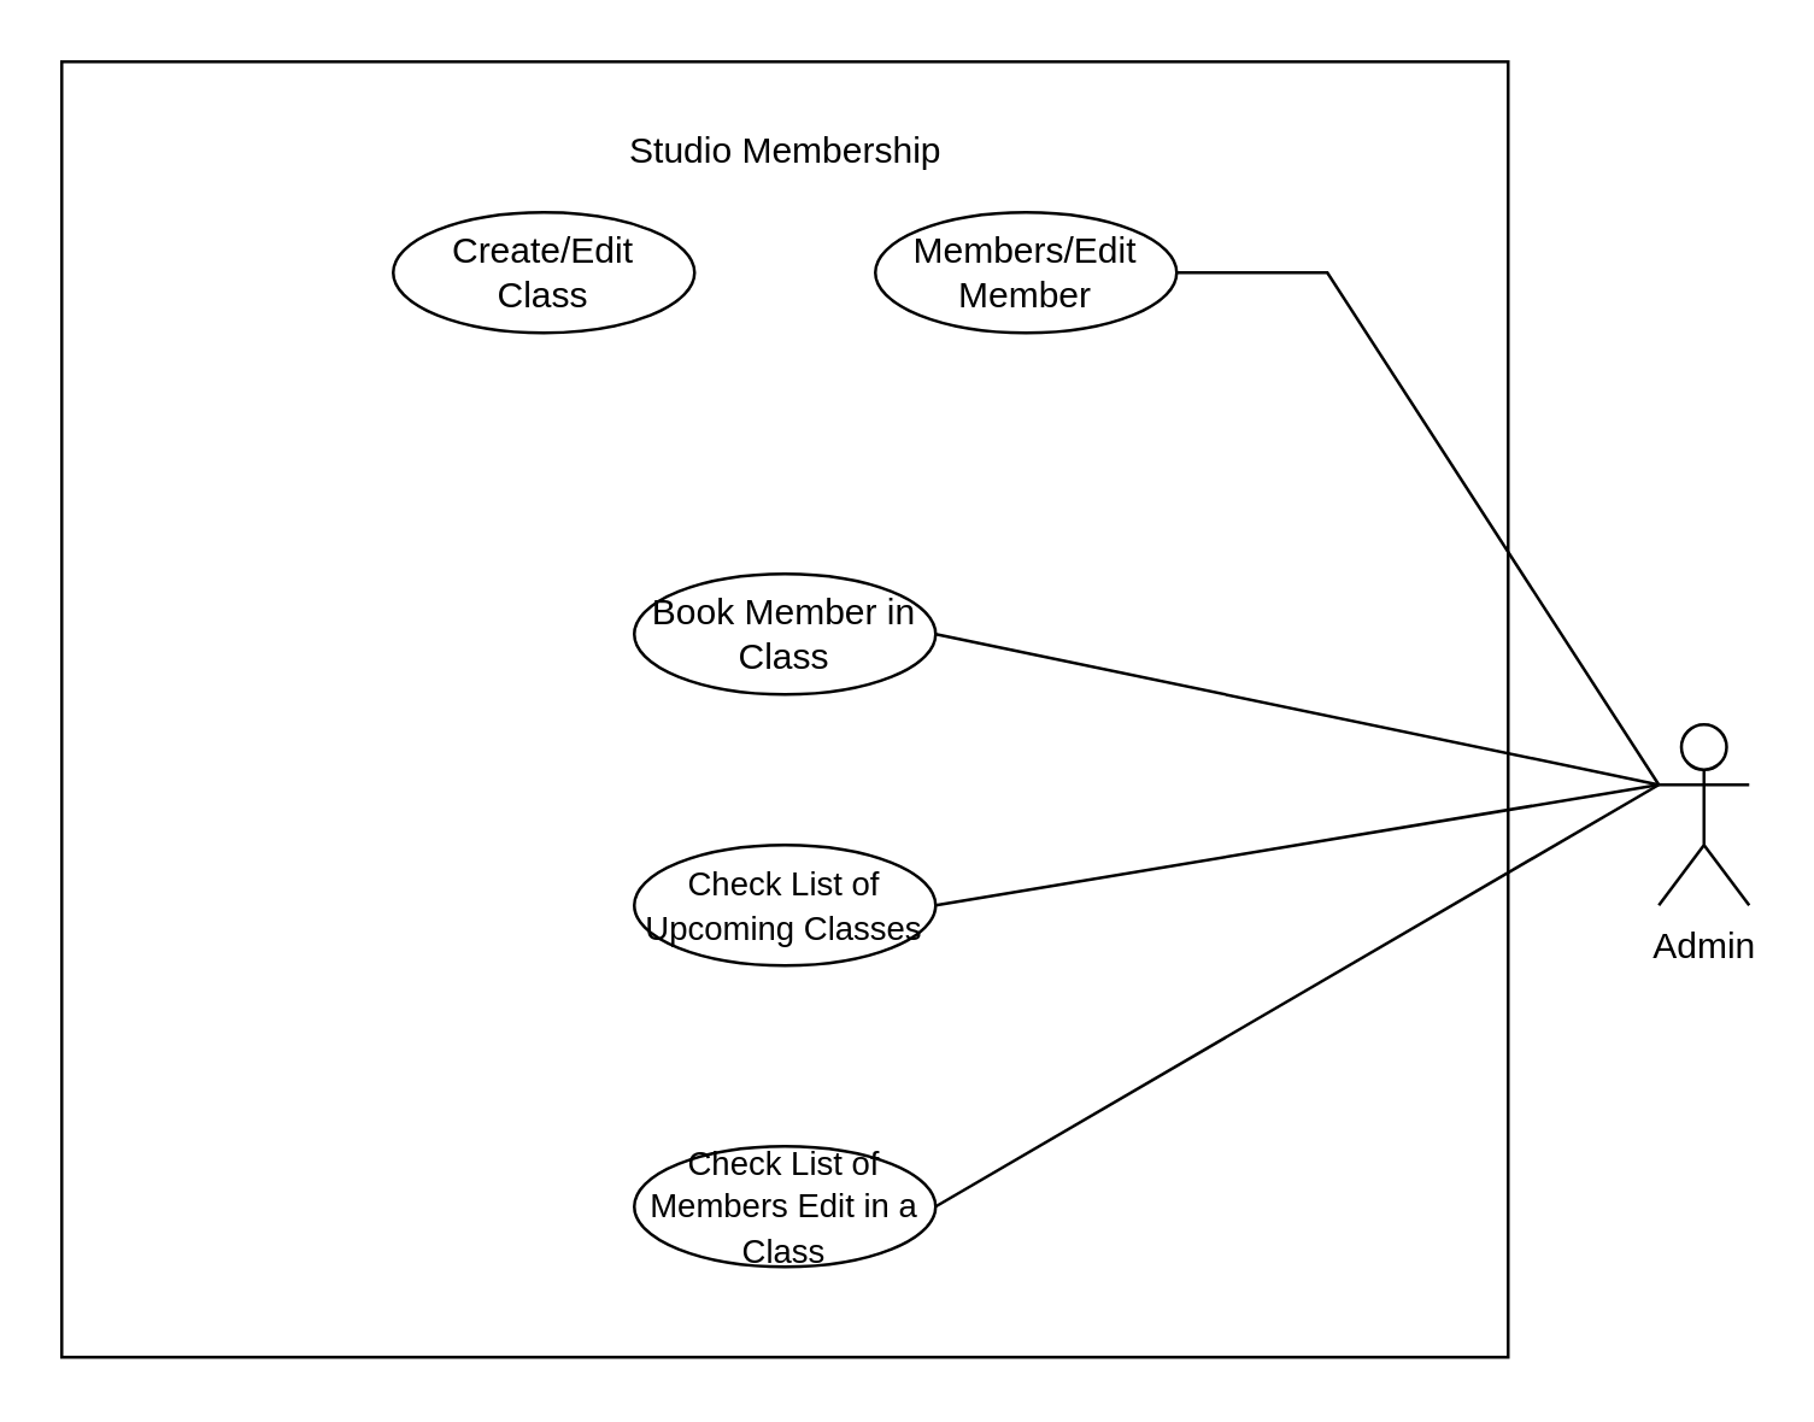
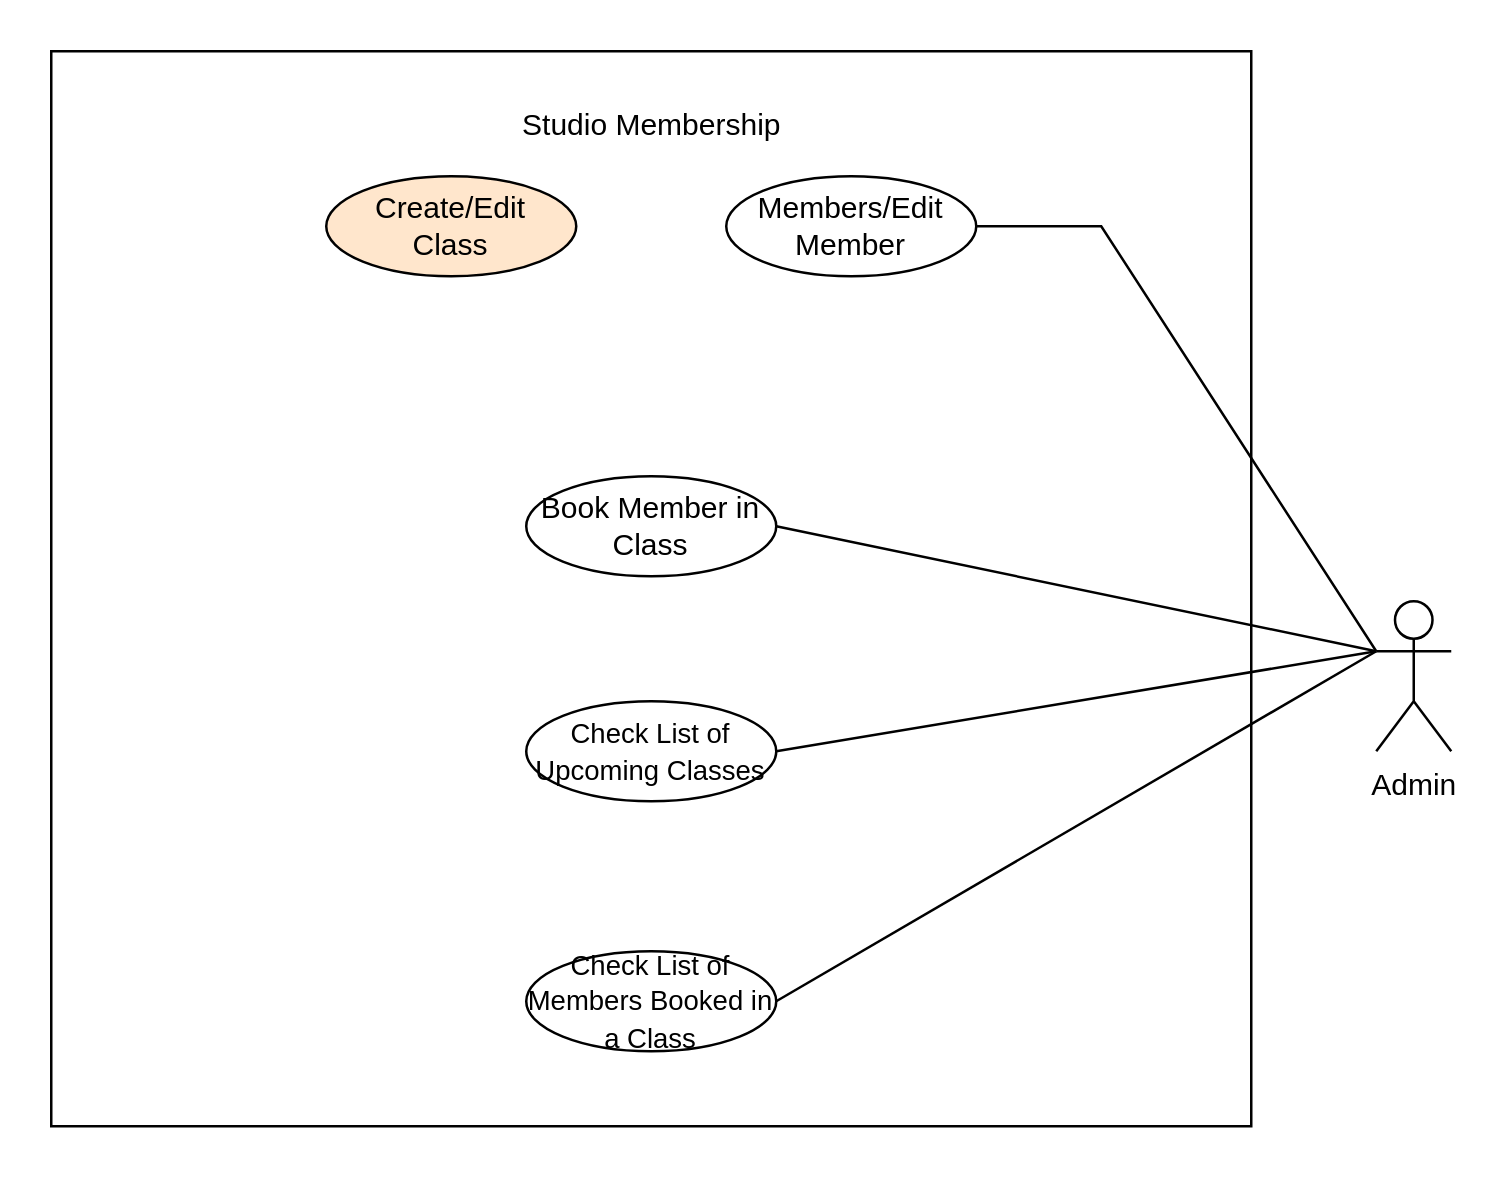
- <mxCell id="11" value="Create/Edit&lt;br&gt;Class" style="ellipse;whiteSpace=wrap;html=1;" parent="1" vertex="1"><mxGeometry x="130" y="70" width="100" height="40" as="geometry" /></mxCell>
+ <mxCell id="11" value="Create/Edit&lt;br&gt;Class" style="ellipse;whiteSpace=wrap;html=1;fillColor=#ffe6cc;" parent="1" vertex="1"><mxGeometry x="130" y="70" width="100" height="40" as="geometry" /></mxCell>
- <mxCell id="13" value="&lt;font style=&quot;font-size: 11px&quot;&gt;Check List of Members Edit in a Class&lt;/font&gt;" style="ellipse;whiteSpace=wrap;html=1;" parent="1" vertex="1"><mxGeometry x="210" y="380" width="100" height="40" as="geometry" /></mxCell>
+ <mxCell id="13" value="&lt;font style=&quot;font-size: 11px&quot;&gt;Check List of Members Booked in a Class&lt;/font&gt;" style="ellipse;whiteSpace=wrap;html=1;" parent="1" vertex="1"><mxGeometry x="210" y="380" width="100" height="40" as="geometry" /></mxCell>
